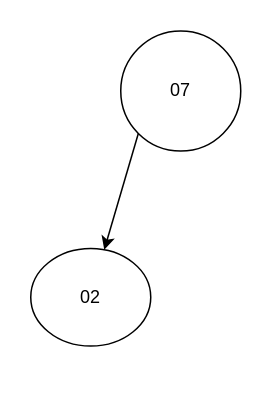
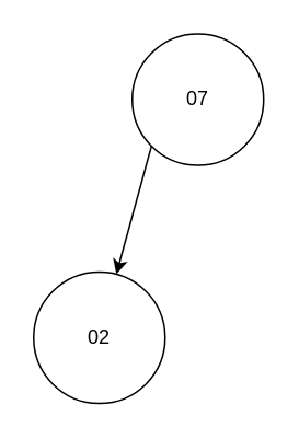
- <mxCell id="4" value="02" style="ellipse;whiteSpace=wrap;html=1;aspect=fixed;" vertex="1" parent="1"><mxGeometry x="20" y="165" width="80" height="65" as="geometry" /></mxCell>
+ <mxCell id="4" value="02" style="ellipse;whiteSpace=wrap;html=1;aspect=fixed;" vertex="1" parent="1"><mxGeometry x="20" y="165" width="80" height="80" as="geometry" /></mxCell>
